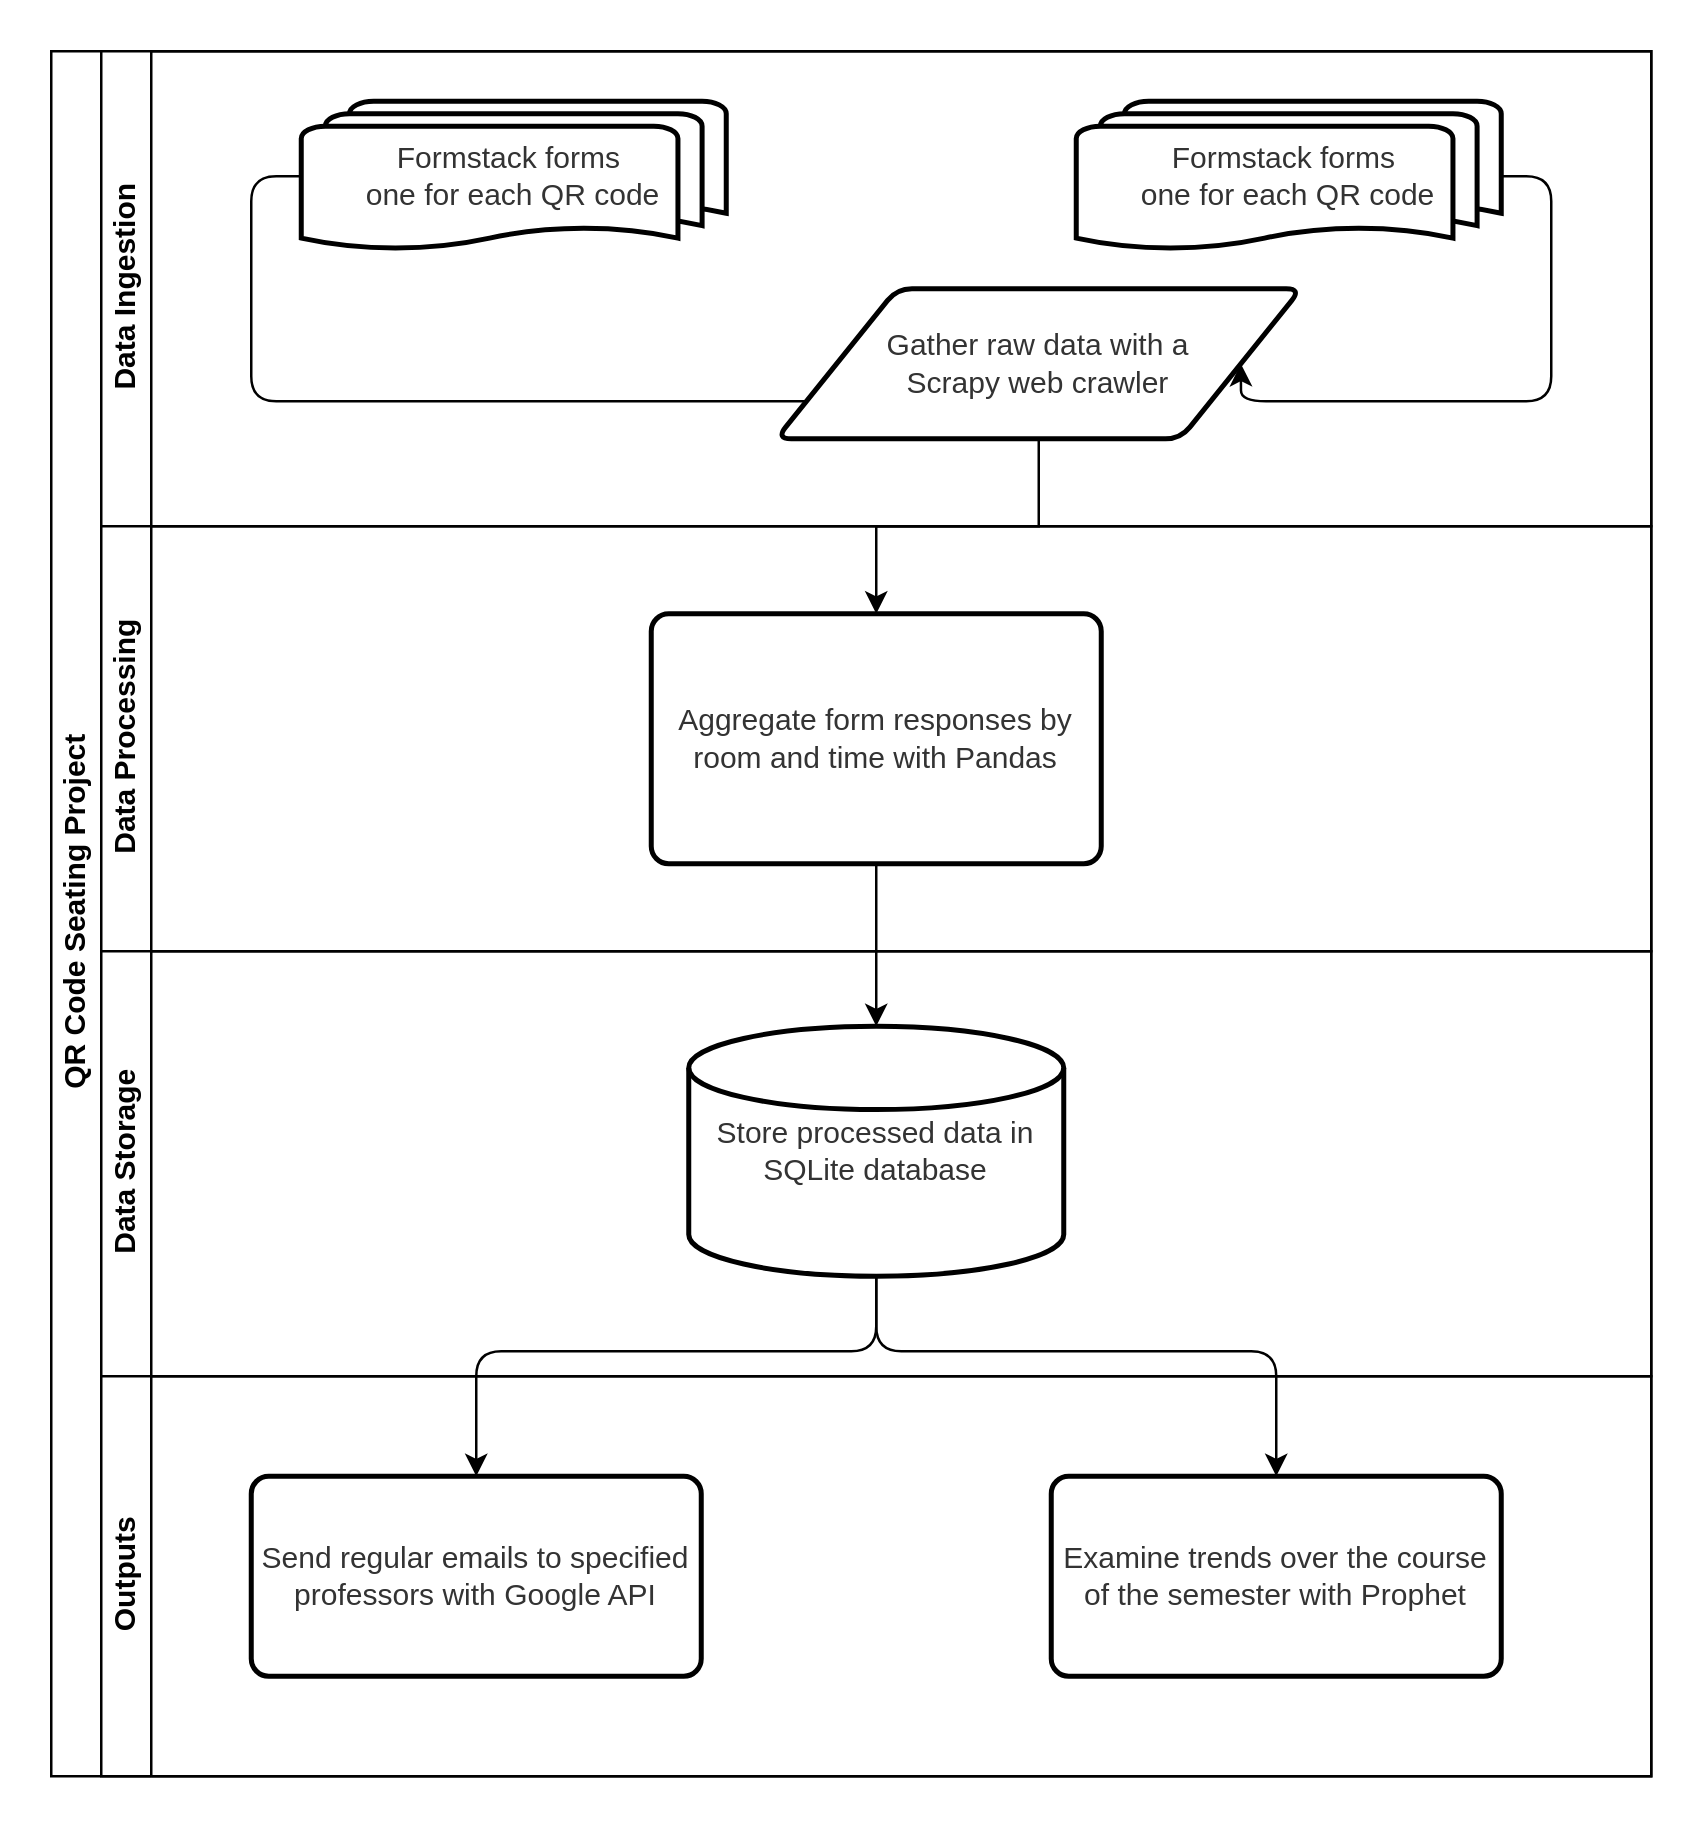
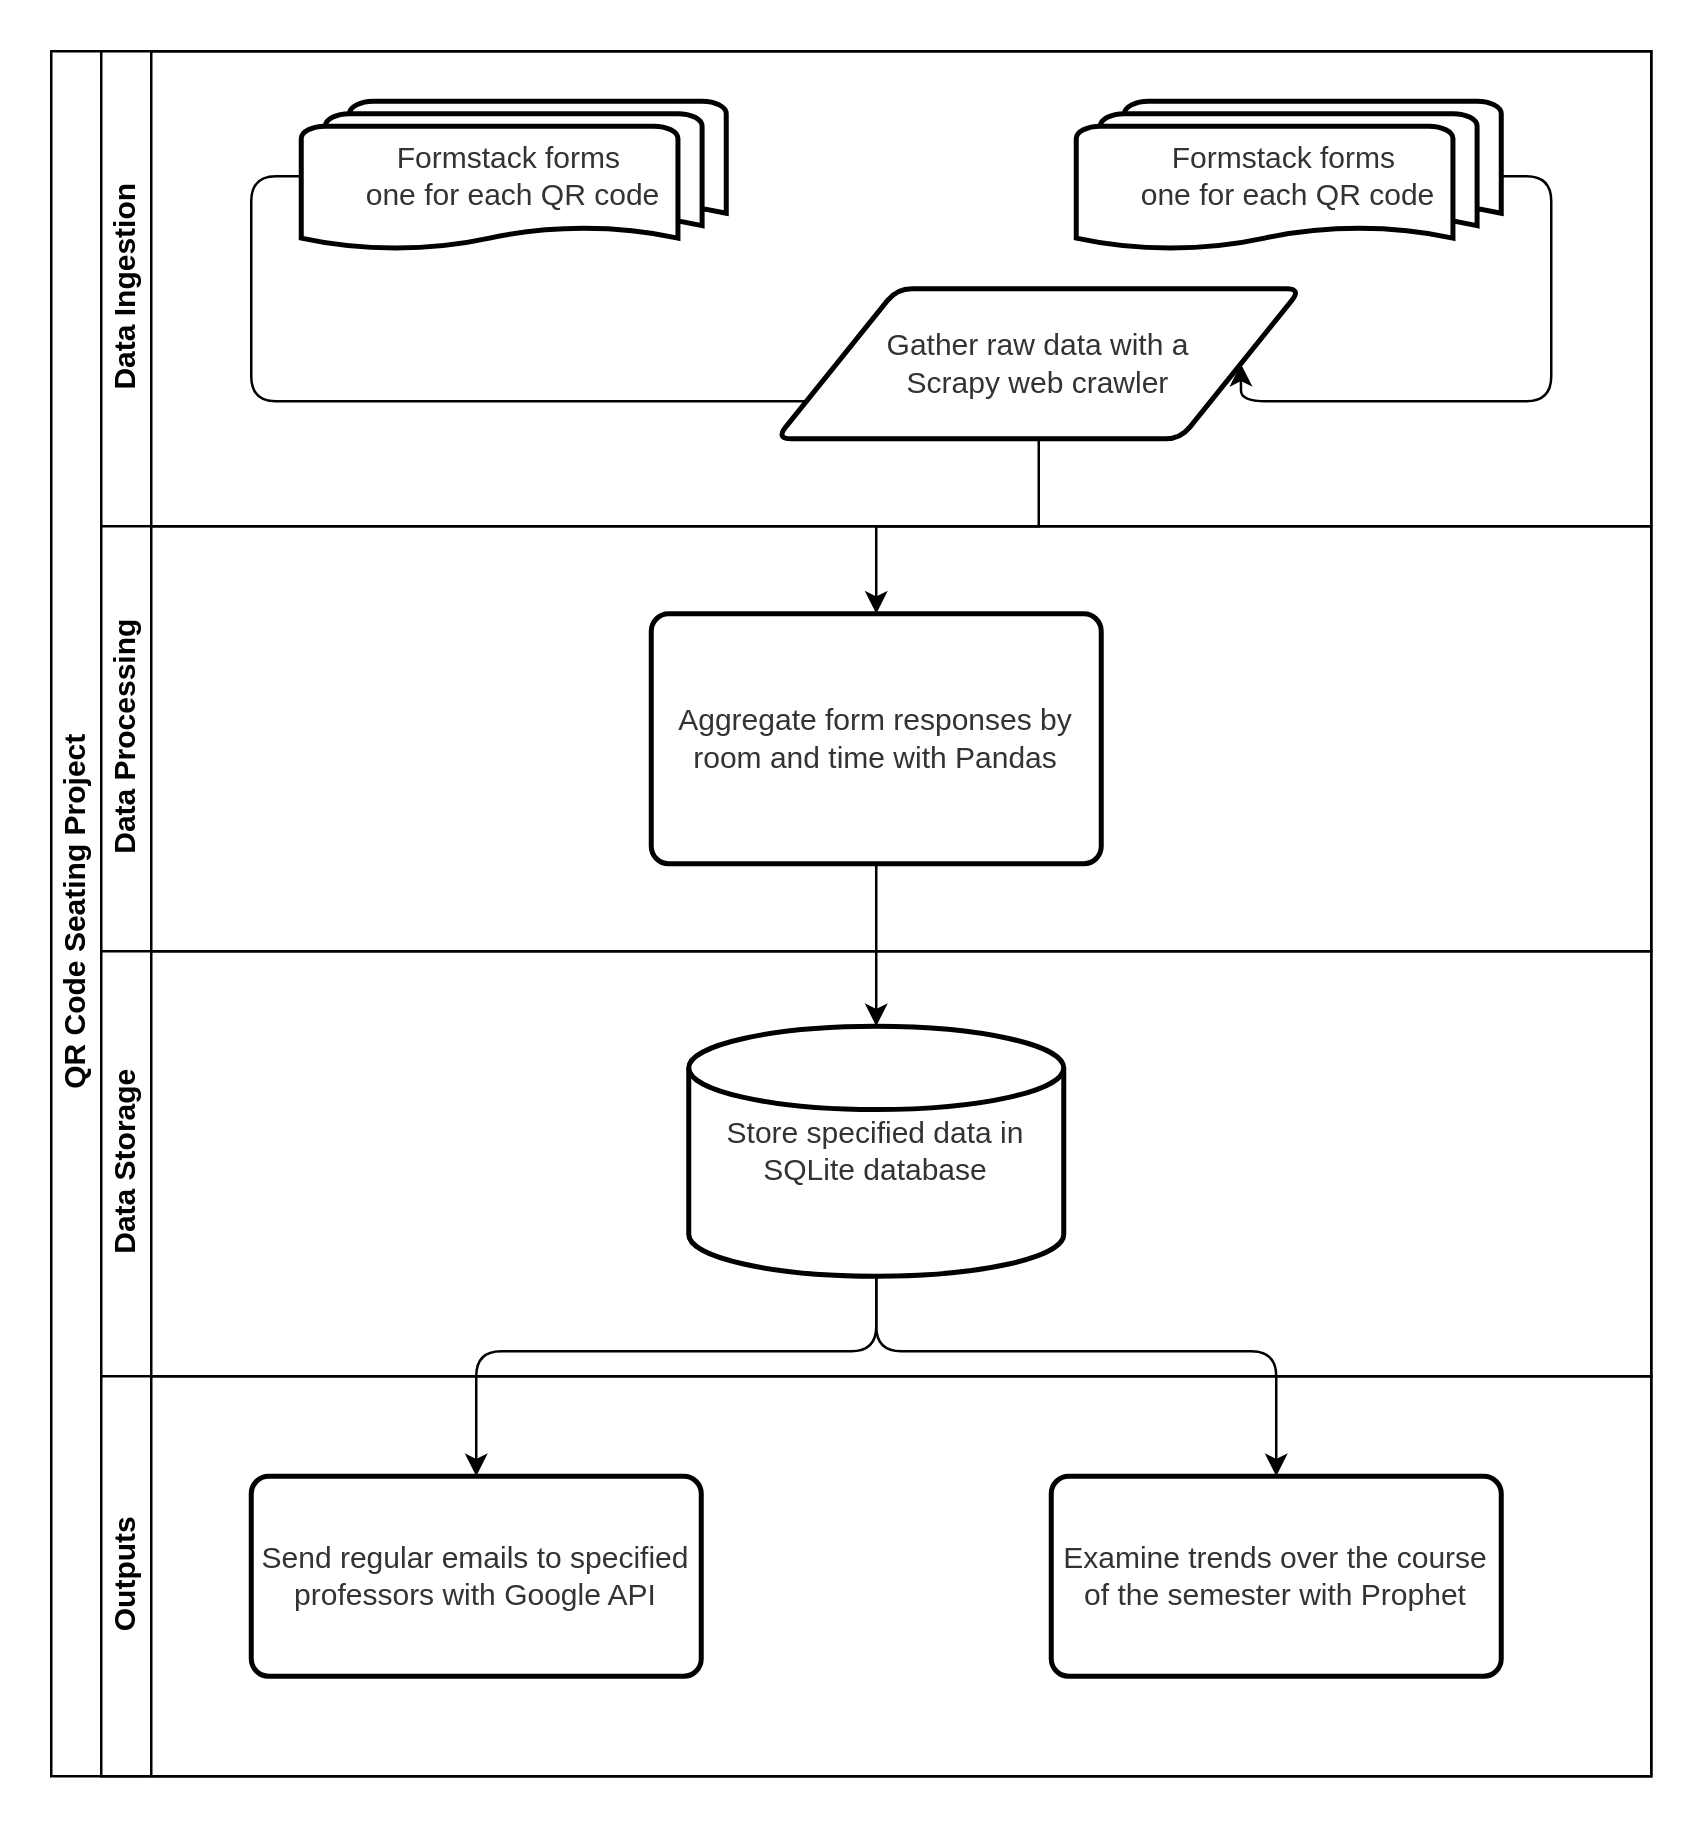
- <mxCell id="12" value="&lt;span data-lucid-type=&quot;application/vnd.lucid.text&quot; data-lucid-content=&quot;{&amp;#34;t&amp;#34;:&amp;#34;Store processed data in SQLite database&amp;#34;,&amp;#34;m&amp;#34;:[{&amp;#34;s&amp;#34;:0,&amp;#34;n&amp;#34;:&amp;#34;a&amp;#34;,&amp;#34;v&amp;#34;:&amp;#34;center&amp;#34;},{&amp;#34;s&amp;#34;:0,&amp;#34;n&amp;#34;:&amp;#34;c&amp;#34;,&amp;#34;v&amp;#34;:&amp;#34;333333ff&amp;#34;,&amp;#34;e&amp;#34;:39}]}&quot;&gt;&lt;span style=&quot;color: rgb(51 , 51 , 51)&quot;&gt;Store processed data in SQLite database&lt;/span&gt;&lt;/span&gt;" style="strokeWidth=2;html=1;shape=mxgraph.flowchart.database;whiteSpace=wrap;" vertex="1" parent="11"><mxGeometry x="235" y="30" width="150" height="100" as="geometry" /></mxCell>
+ <mxCell id="12" value="&lt;span data-lucid-type=&quot;application/vnd.lucid.text&quot; data-lucid-content=&quot;{&amp;#34;t&amp;#34;:&amp;#34;Store processed data in SQLite database&amp;#34;,&amp;#34;m&amp;#34;:[{&amp;#34;s&amp;#34;:0,&amp;#34;n&amp;#34;:&amp;#34;a&amp;#34;,&amp;#34;v&amp;#34;:&amp;#34;center&amp;#34;},{&amp;#34;s&amp;#34;:0,&amp;#34;n&amp;#34;:&amp;#34;c&amp;#34;,&amp;#34;v&amp;#34;:&amp;#34;333333ff&amp;#34;,&amp;#34;e&amp;#34;:39}]}&quot;&gt;&lt;span style=&quot;color: rgb(51 , 51 , 51)&quot;&gt;Store specified data in SQLite database&lt;/span&gt;&lt;/span&gt;" style="strokeWidth=2;html=1;shape=mxgraph.flowchart.database;whiteSpace=wrap;" vertex="1" parent="11"><mxGeometry x="235" y="30" width="150" height="100" as="geometry" /></mxCell>
